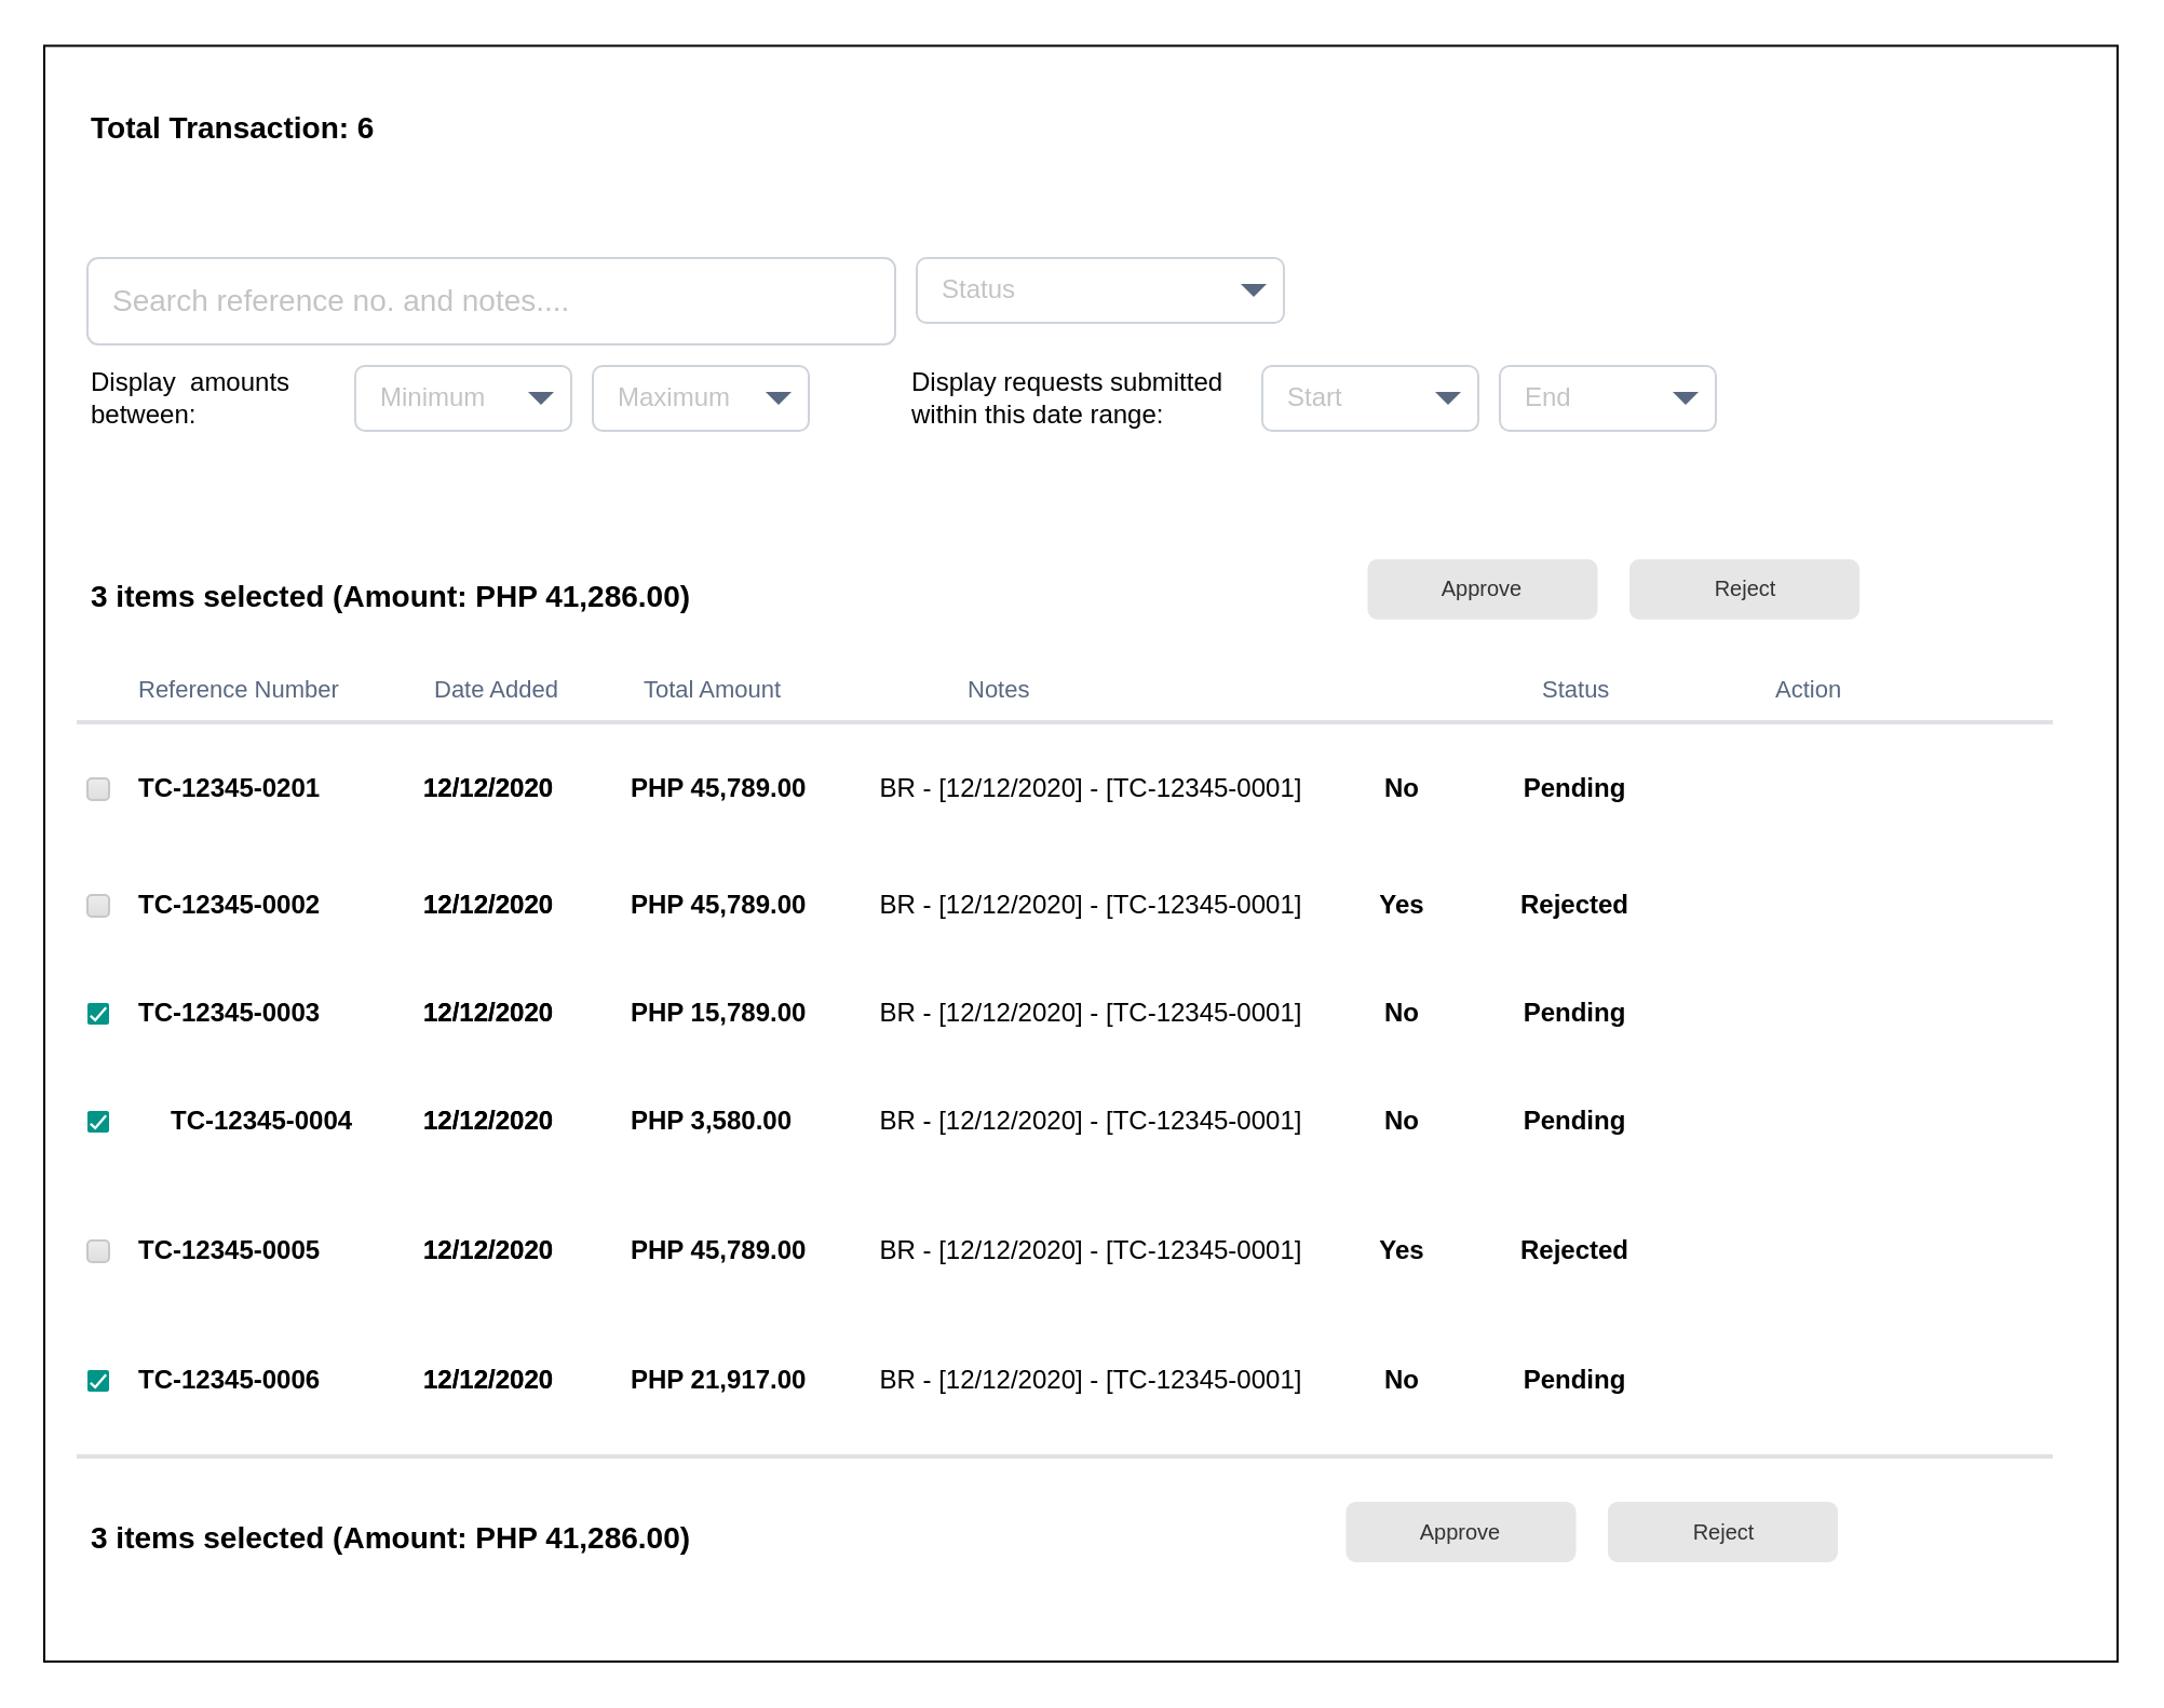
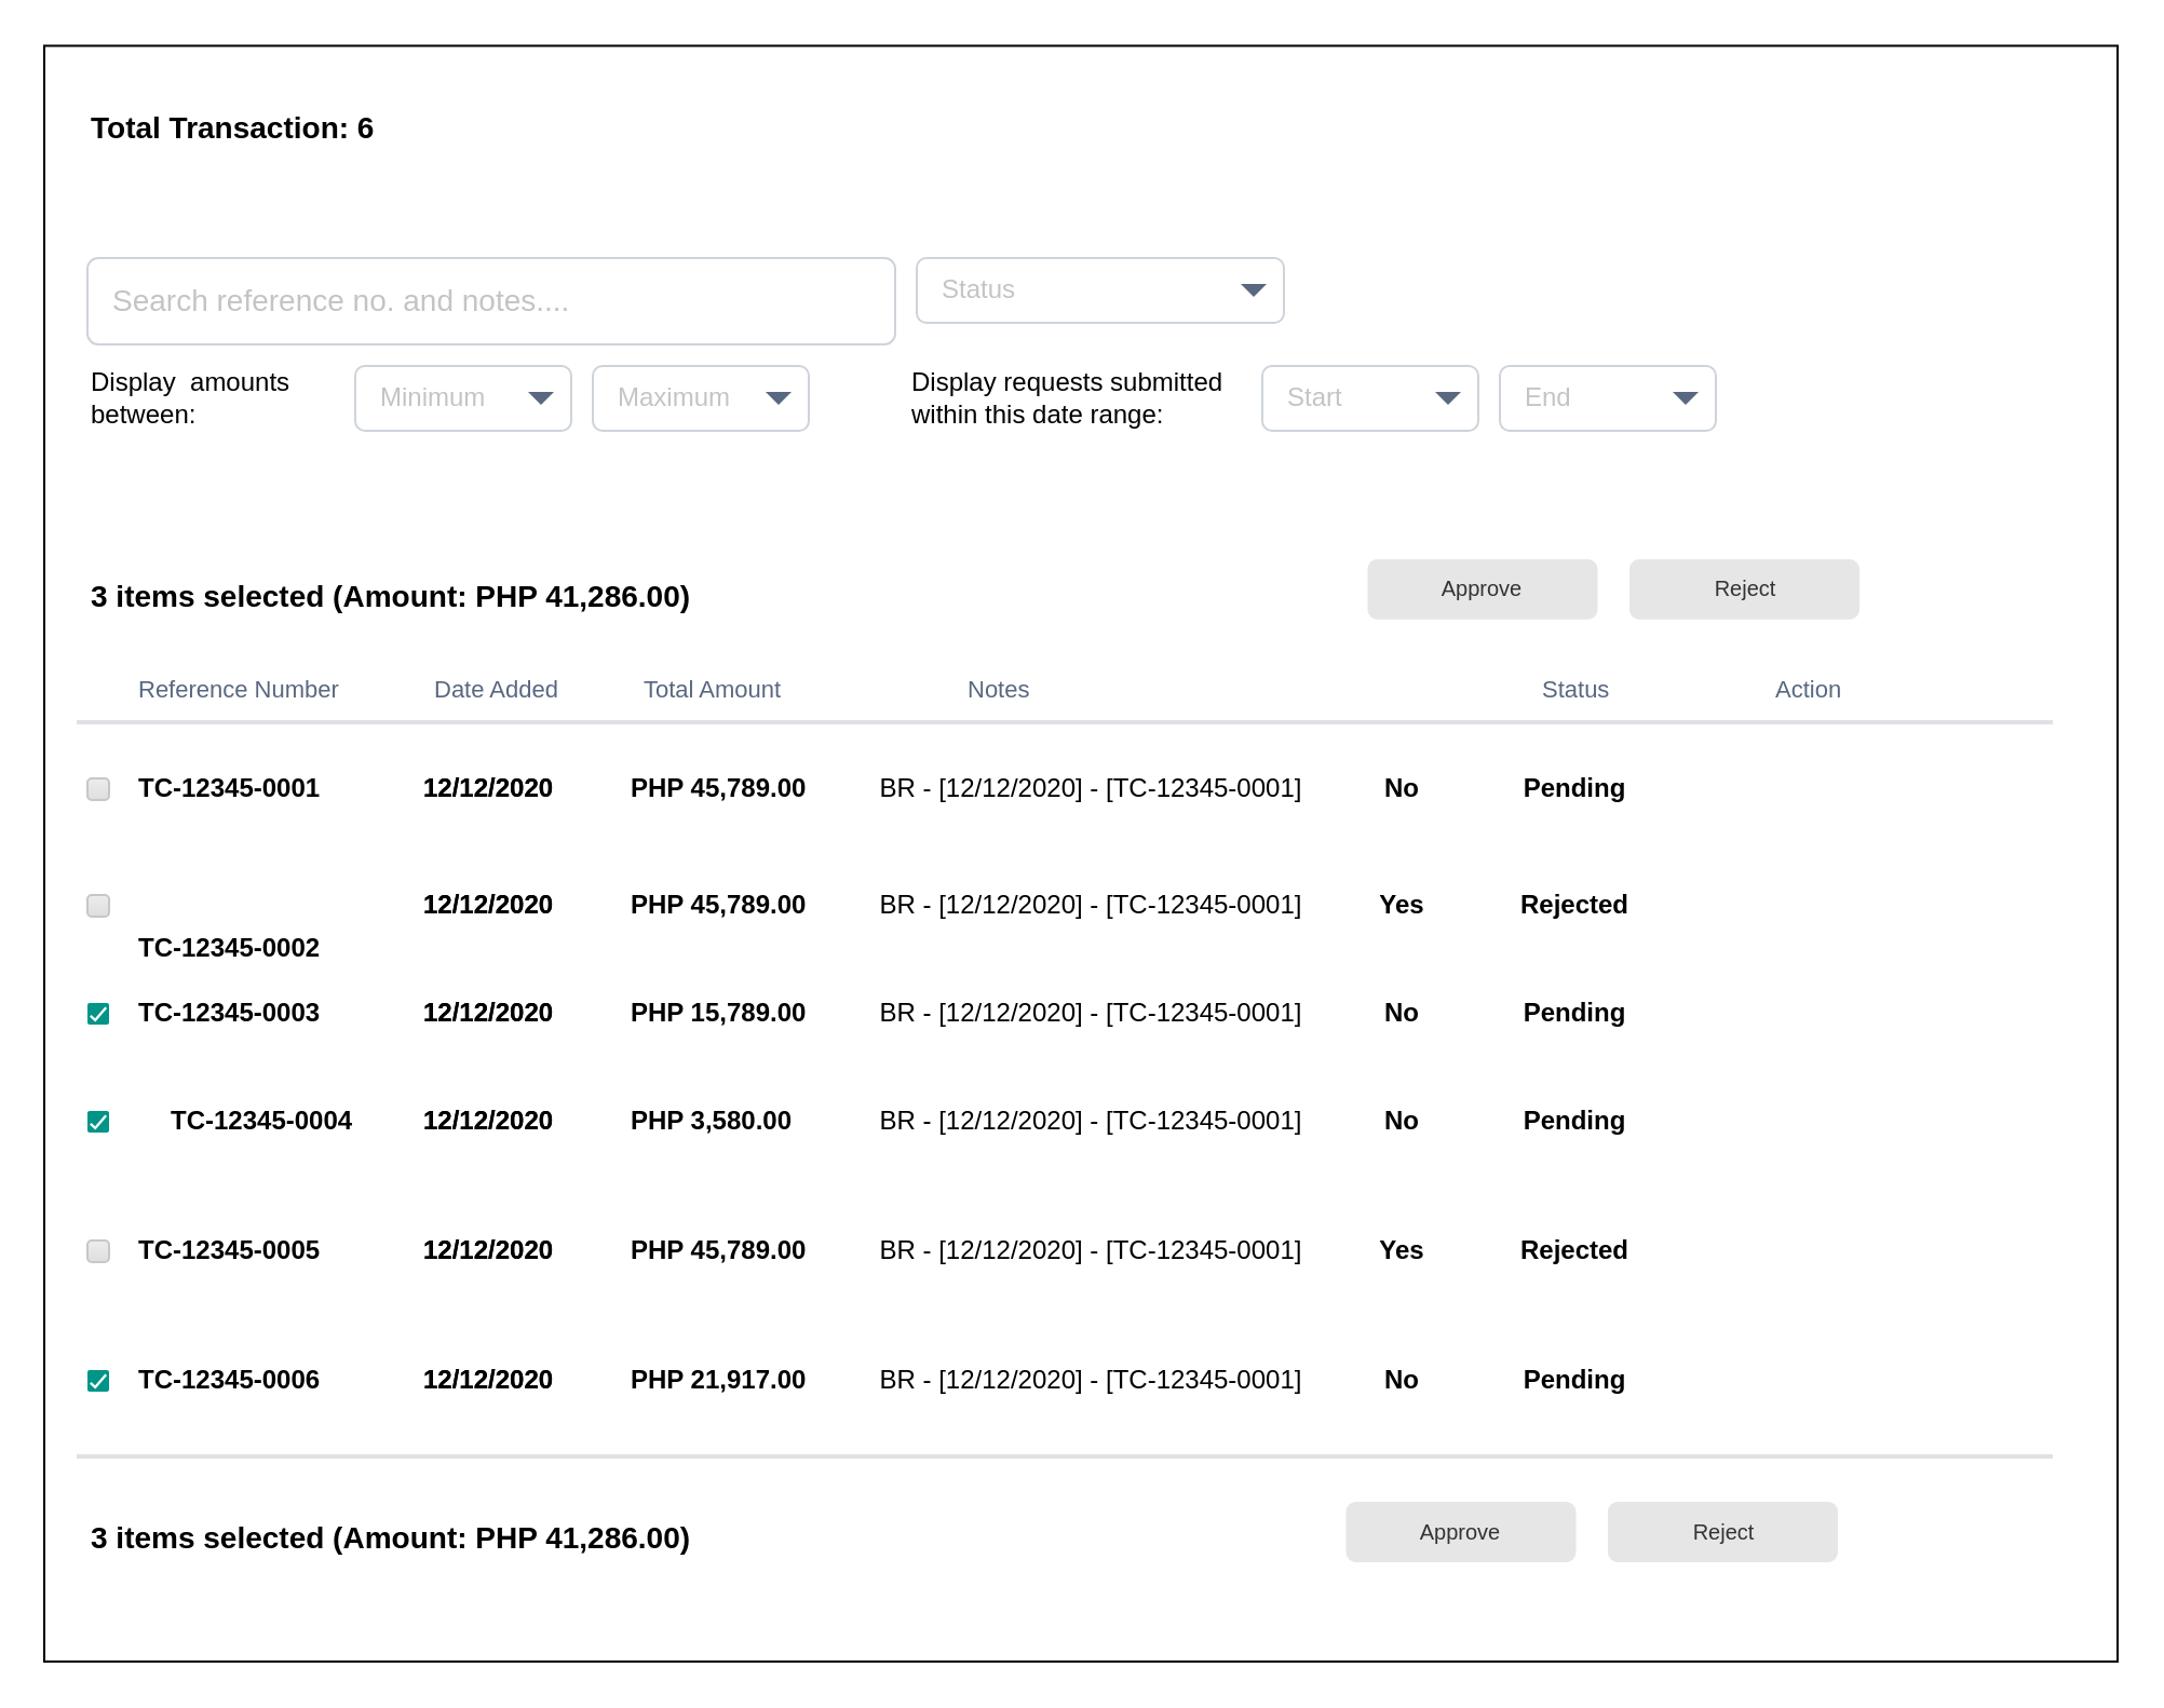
- <mxCell id="36" value="TC-12345-0201" style="html=1;fillColor=none;strokeColor=none;fontSize=12;align=left;fontColor=#000000;whiteSpace=wrap;fontStyle=1;rounded=0;" parent="3" vertex="1"><mxGeometry x="42" y="334.28" width="110" height="20" as="geometry" /></mxCell>
+ <mxCell id="36" value="TC-12345-0001" style="html=1;fillColor=none;strokeColor=none;fontSize=12;align=left;fontColor=#000000;whiteSpace=wrap;fontStyle=1;rounded=0;" parent="3" vertex="1"><mxGeometry x="42" y="334.28" width="110" height="20" as="geometry" /></mxCell>
- <mxCell id="44" value="TC-12345-0002" style="html=1;fillColor=none;strokeColor=none;fontSize=12;align=left;fontColor=#000000;whiteSpace=wrap;fontStyle=1;rounded=0;" parent="3" vertex="1"><mxGeometry x="42" y="388.28" width="110" height="20" as="geometry" /></mxCell>
+ <mxCell id="44" value="TC-12345-0002" style="html=1;fillColor=none;strokeColor=none;fontSize=12;align=left;fontColor=#000000;whiteSpace=wrap;fontStyle=1;rounded=0;" parent="3" vertex="1"><mxGeometry x="42" y="408.28" width="110" height="20" as="geometry" /></mxCell>
